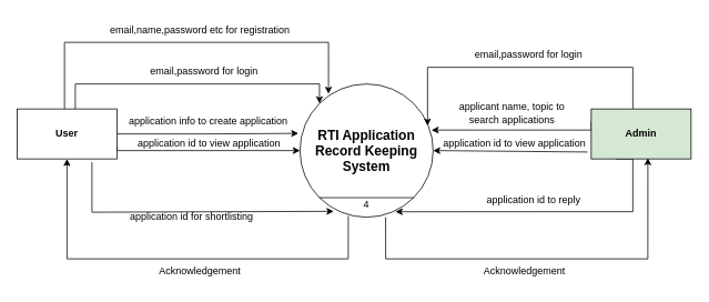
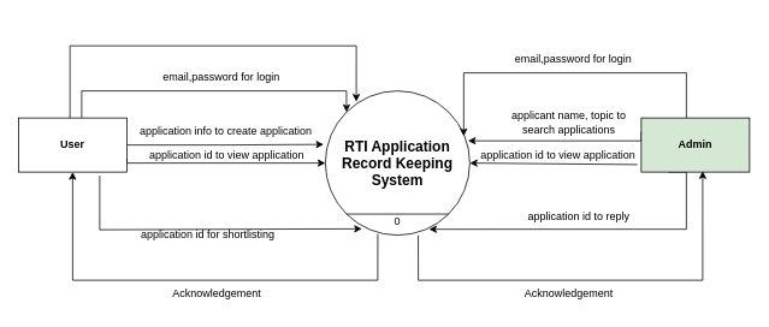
- <mxCell id="24" value="email,name,password etc for registration" style="text;html=1;strokeColor=none;fillColor=none;align=center;verticalAlign=middle;whiteSpace=wrap;rounded=0;" parent="1" vertex="1"><mxGeometry x="125" y="20" width="230" height="30" as="geometry" /></mxCell>
- <mxCell id="22" value="applicant name, topic to search applications" style="text;html=1;strokeColor=none;fillColor=none;align=center;verticalAlign=middle;whiteSpace=wrap;rounded=0;" parent="1" vertex="1"><mxGeometry x="545" y="120" width="140" height="30" as="geometry" /></mxCell>
+ <mxCell id="22" value="applicant name, topic to search applications" style="text;html=1;strokeColor=none;fillColor=none;align=center;verticalAlign=middle;whiteSpace=wrap;rounded=0;" parent="1" vertex="1"><mxGeometry x="560" y="120" width="140" height="30" as="geometry" /></mxCell>
- <mxCell id="26" value="4" style="text;html=1;strokeColor=none;fillColor=none;align=center;verticalAlign=middle;whiteSpace=wrap;rounded=0;" parent="1" vertex="1"><mxGeometry x="410" y="230" width="60" height="30" as="geometry" /></mxCell>
+ <mxCell id="26" value="0" style="text;html=1;strokeColor=none;fillColor=none;align=center;verticalAlign=middle;whiteSpace=wrap;rounded=0;" parent="1" vertex="1"><mxGeometry x="410" y="230" width="60" height="30" as="geometry" /></mxCell>
